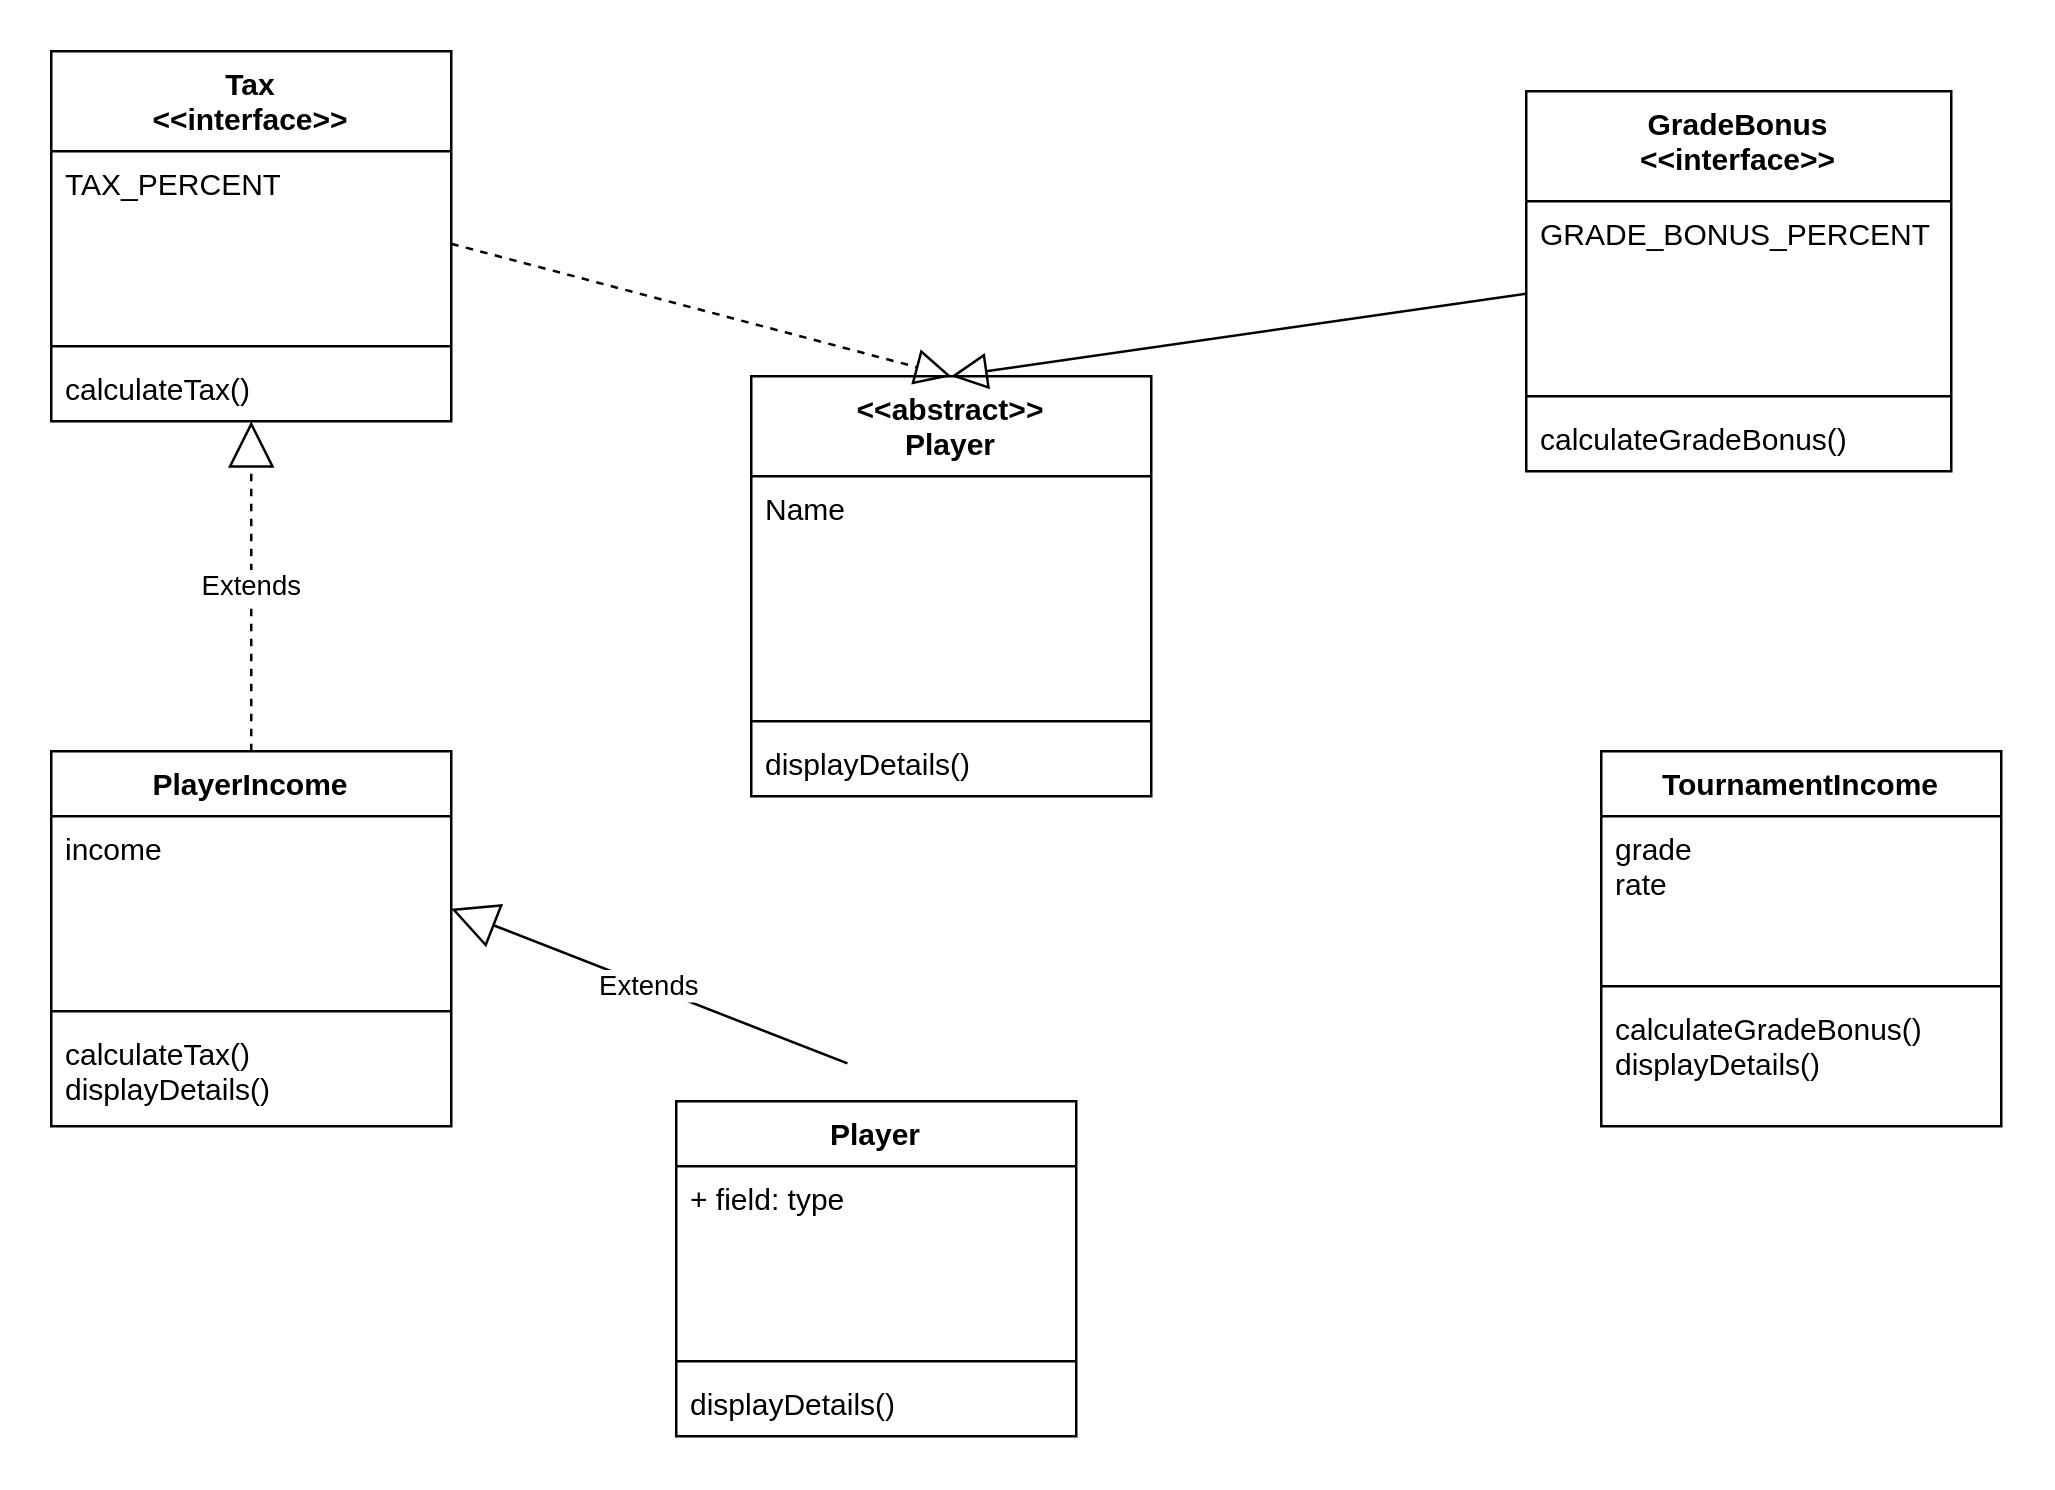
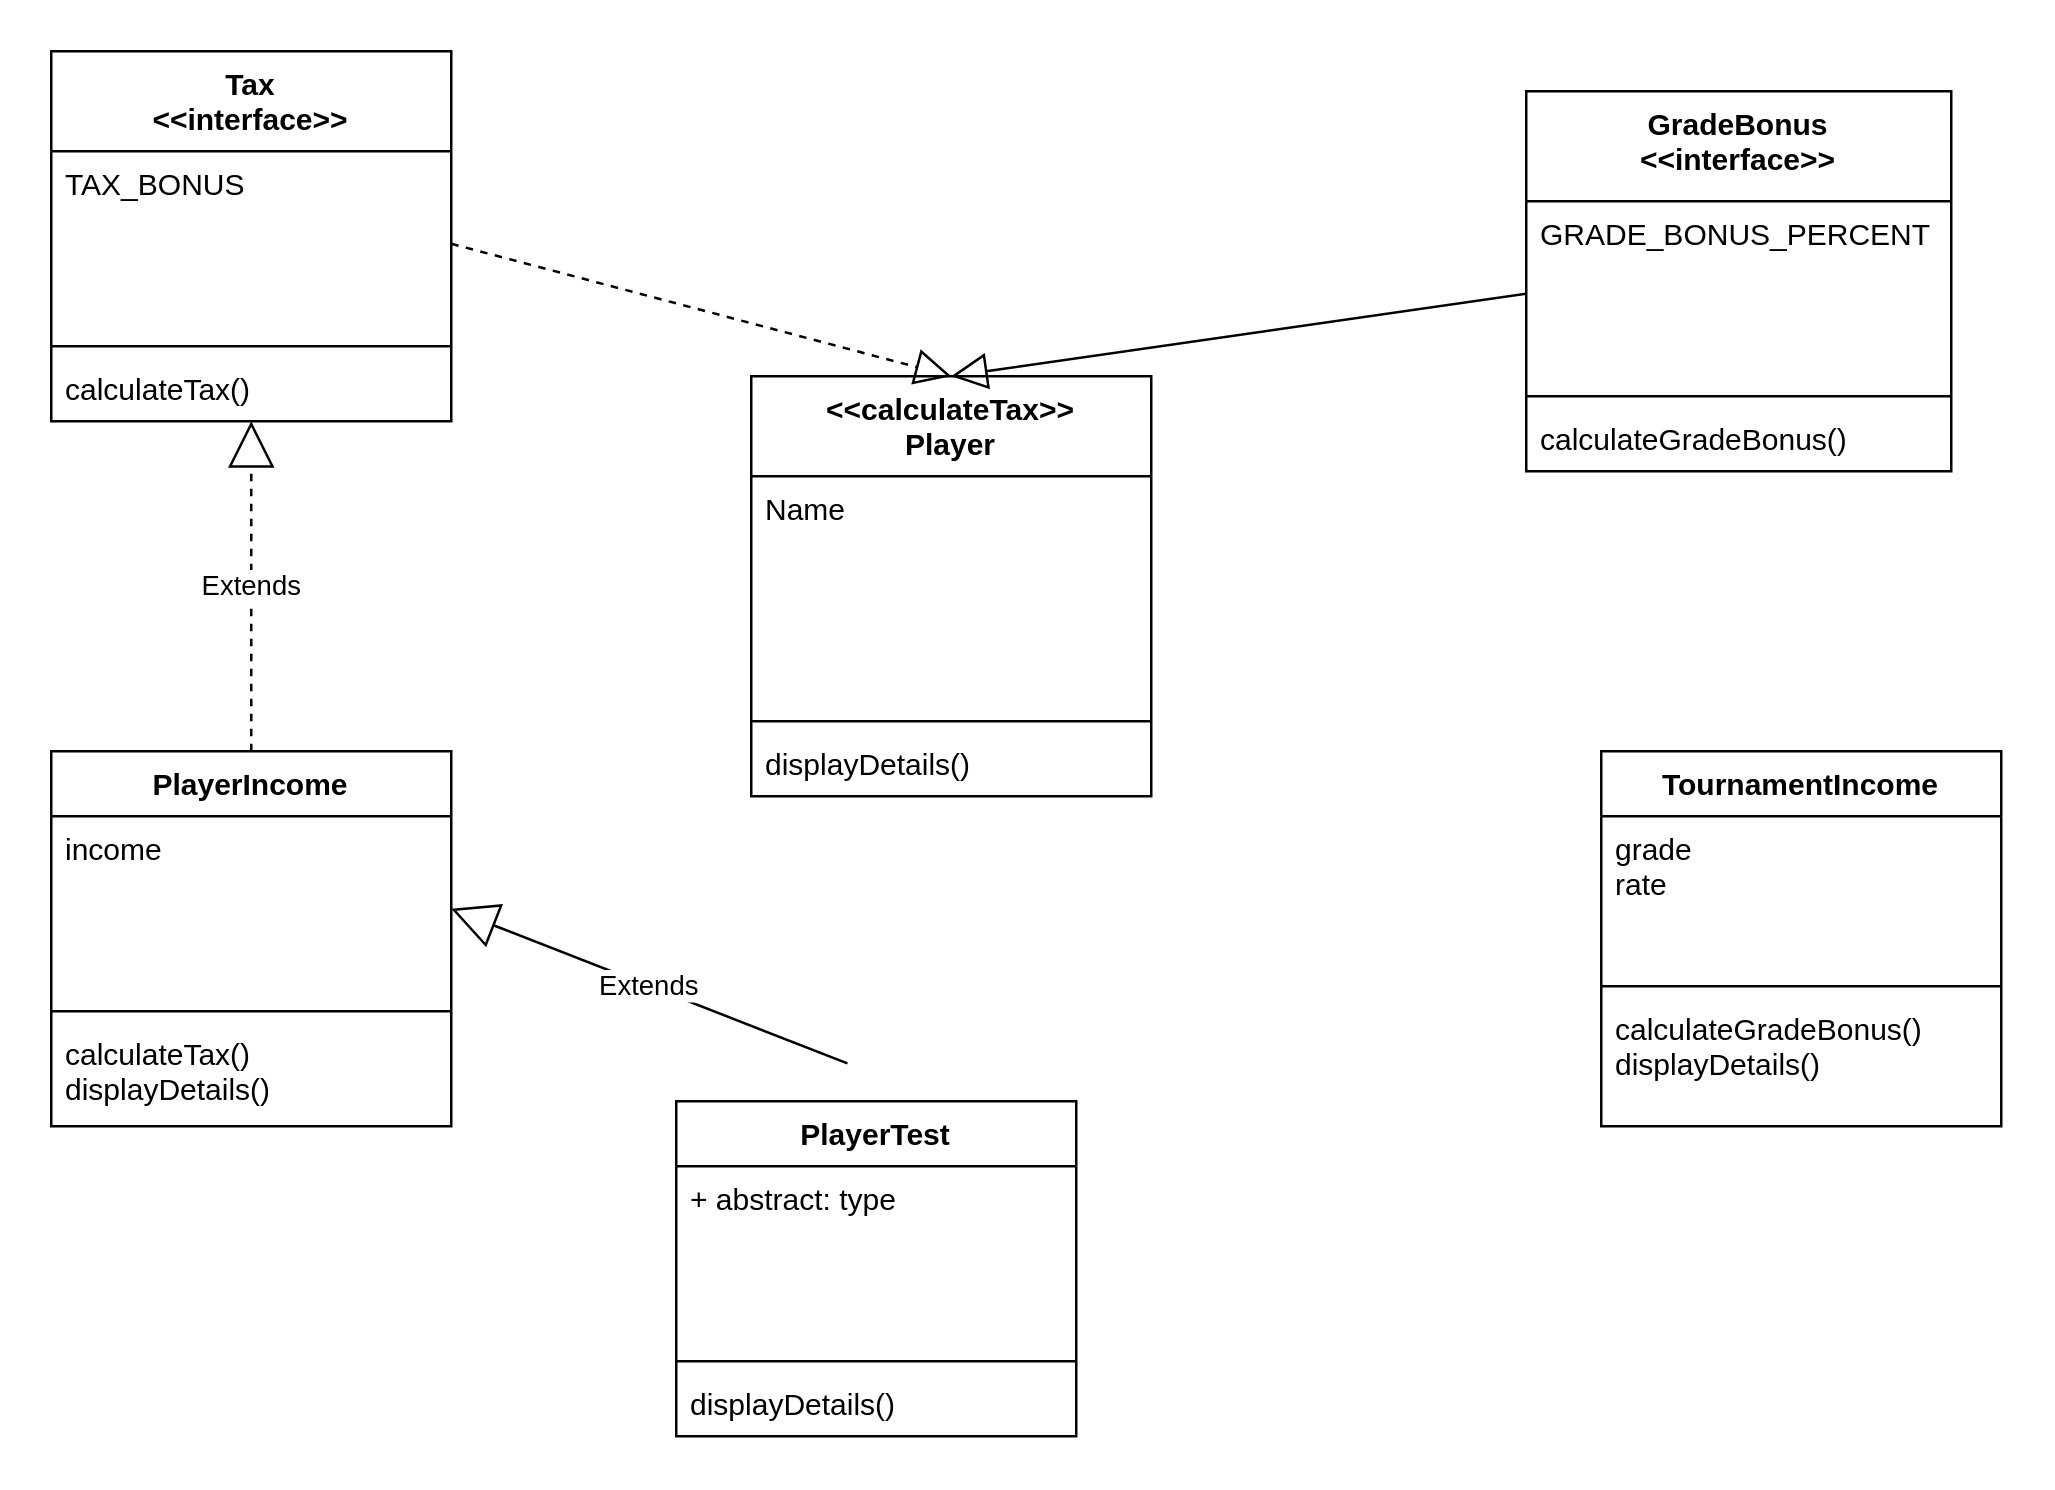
- <mxCell id="3" value="TAX_PERCENT" style="text;strokeColor=none;fillColor=none;align=left;verticalAlign=top;spacingLeft=4;spacingRight=4;overflow=hidden;rotatable=0;points=[[0,0.5],[1,0.5]];portConstraint=eastwest;whiteSpace=wrap;html=1;" parent="2" vertex="1"><mxGeometry y="40" width="160" height="74" as="geometry" /></mxCell>
+ <mxCell id="3" value="TAX_BONUS" style="text;strokeColor=none;fillColor=none;align=left;verticalAlign=top;spacingLeft=4;spacingRight=4;overflow=hidden;rotatable=0;points=[[0,0.5],[1,0.5]];portConstraint=eastwest;whiteSpace=wrap;html=1;" parent="2" vertex="1"><mxGeometry y="40" width="160" height="74" as="geometry" /></mxCell>
- <mxCell id="18" value="&lt;div&gt;&amp;lt;&amp;lt;abstract&amp;gt;&amp;gt;&lt;/div&gt;Player" style="swimlane;fontStyle=1;align=center;verticalAlign=top;childLayout=stackLayout;horizontal=1;startSize=40;horizontalStack=0;resizeParent=1;resizeParentMax=0;resizeLast=0;collapsible=1;marginBottom=0;whiteSpace=wrap;html=1;" parent="1" vertex="1"><mxGeometry x="300" y="150" width="160" height="168" as="geometry"><mxRectangle x="350" y="40" width="110" height="40" as="alternateBounds" /></mxGeometry></mxCell>
+ <mxCell id="18" value="&lt;div&gt;&amp;lt;&amp;lt;calculateTax&amp;gt;&amp;gt;&lt;/div&gt;Player" style="swimlane;fontStyle=1;align=center;verticalAlign=top;childLayout=stackLayout;horizontal=1;startSize=40;horizontalStack=0;resizeParent=1;resizeParentMax=0;resizeLast=0;collapsible=1;marginBottom=0;whiteSpace=wrap;html=1;" parent="1" vertex="1"><mxGeometry x="300" y="150" width="160" height="168" as="geometry"><mxRectangle x="350" y="40" width="110" height="40" as="alternateBounds" /></mxGeometry></mxCell>
- <mxCell id="10" value="Player" style="swimlane;fontStyle=1;align=center;verticalAlign=top;childLayout=stackLayout;horizontal=1;startSize=26;horizontalStack=0;resizeParent=1;resizeParentMax=0;resizeLast=0;collapsible=1;marginBottom=0;whiteSpace=wrap;html=1;" parent="1" vertex="1"><mxGeometry x="270" y="440" width="160" height="134" as="geometry"><mxRectangle x="340" y="250" width="100" height="30" as="alternateBounds" /></mxGeometry></mxCell>
+ <mxCell id="10" value="PlayerTest" style="swimlane;fontStyle=1;align=center;verticalAlign=top;childLayout=stackLayout;horizontal=1;startSize=26;horizontalStack=0;resizeParent=1;resizeParentMax=0;resizeLast=0;collapsible=1;marginBottom=0;whiteSpace=wrap;html=1;" parent="1" vertex="1"><mxGeometry x="270" y="440" width="160" height="134" as="geometry"><mxRectangle x="340" y="250" width="100" height="30" as="alternateBounds" /></mxGeometry></mxCell>
- <mxCell id="11" value="+ field: type" style="text;strokeColor=none;fillColor=none;align=left;verticalAlign=top;spacingLeft=4;spacingRight=4;overflow=hidden;rotatable=0;points=[[0,0.5],[1,0.5]];portConstraint=eastwest;whiteSpace=wrap;html=1;" parent="10" vertex="1"><mxGeometry y="26" width="160" height="74" as="geometry" /></mxCell>
+ <mxCell id="11" value="+ abstract: type" style="text;strokeColor=none;fillColor=none;align=left;verticalAlign=top;spacingLeft=4;spacingRight=4;overflow=hidden;rotatable=0;points=[[0,0.5],[1,0.5]];portConstraint=eastwest;whiteSpace=wrap;html=1;" parent="10" vertex="1"><mxGeometry y="26" width="160" height="74" as="geometry" /></mxCell>
